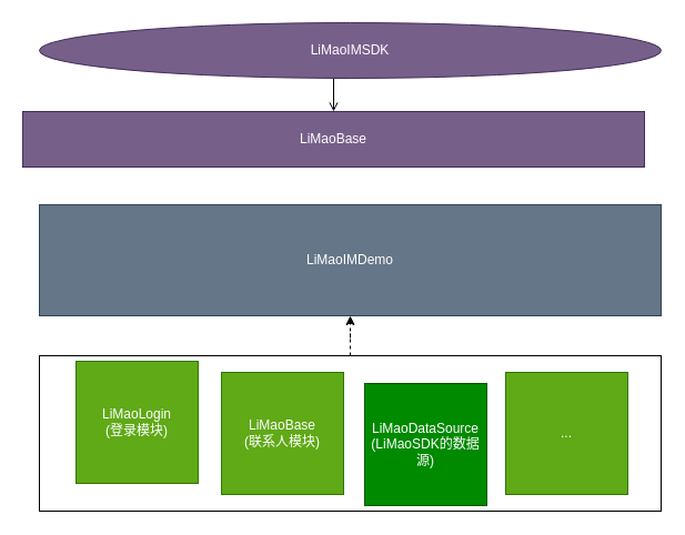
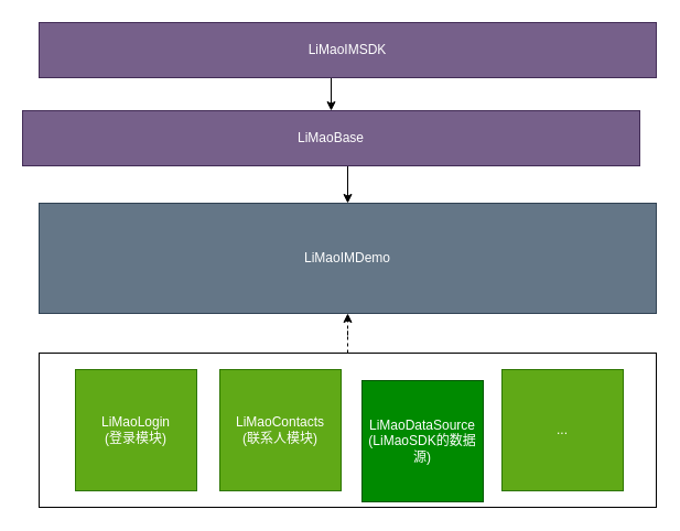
- <mxCell id="4" value="LiMaoIMSDK" style="ellipse;whiteSpace=wrap;html=1;fillColor=#76608a;strokeColor=#432D57;fontColor=#ffffff;" vertex="1" parent="1"><mxGeometry x="35" y="20" width="560" height="50" as="geometry" /></mxCell>
+ <mxCell id="4" value="LiMaoIMSDK" style="rounded=0;whiteSpace=wrap;html=1;fillColor=#76608a;strokeColor=#432D57;fontColor=#ffffff;" vertex="1" parent="1"><mxGeometry x="35" y="20" width="560" height="50" as="geometry" /></mxCell>
- <mxCell id="3" style="edgeStyle=orthogonalEdgeStyle;rounded=0;orthogonalLoop=1;jettySize=auto;html=1;exitX=0.5;exitY=1;exitDx=0;exitDy=0;entryX=0.5;entryY=0;entryDx=0;entryDy=0;endArrow=open;" edge="1" parent="1" source="4" target="6"><mxGeometry relative="1" as="geometry" /></mxCell>
+ <mxCell id="3" style="edgeStyle=orthogonalEdgeStyle;rounded=0;orthogonalLoop=1;jettySize=auto;html=1;exitX=0.5;exitY=1;exitDx=0;exitDy=0;entryX=0.5;entryY=0;entryDx=0;entryDy=0;" edge="1" parent="1" source="4" target="6"><mxGeometry relative="1" as="geometry" /></mxCell>
+ <mxCell id="5" style="edgeStyle=orthogonalEdgeStyle;rounded=0;orthogonalLoop=1;jettySize=auto;html=1;exitX=0.5;exitY=1;exitDx=0;exitDy=0;entryX=0.5;entryY=0;entryDx=0;entryDy=0;" edge="1" parent="1" source="6" target="2"><mxGeometry relative="1" as="geometry" /></mxCell>
- <mxCell id="9" value="LiMaoLogin&lt;br&gt;(登录模块)" style="whiteSpace=wrap;html=1;aspect=fixed;fillColor=#60a917;strokeColor=#2D7600;fontColor=#ffffff;shadow=0;" parent="1" vertex="1"><mxGeometry x="68" y="325" width="110" height="110" as="geometry" /></mxCell>
+ <mxCell id="9" value="LiMaoLogin&lt;br&gt;(登录模块)" style="whiteSpace=wrap;html=1;aspect=fixed;fillColor=#60a917;strokeColor=#2D7600;fontColor=#ffffff;shadow=0;" parent="1" vertex="1"><mxGeometry x="68" y="335" width="110" height="110" as="geometry" /></mxCell>
- <mxCell id="10" value="LiMaoBase&lt;br&gt;(联系人模块)" style="whiteSpace=wrap;html=1;aspect=fixed;fillColor=#60a917;strokeColor=#2D7600;fontColor=#ffffff;shadow=0;" parent="1" vertex="1"><mxGeometry x="199" y="335" width="110" height="110" as="geometry" /></mxCell>
+ <mxCell id="10" value="LiMaoContacts&lt;br&gt;(联系人模块)" style="whiteSpace=wrap;html=1;aspect=fixed;fillColor=#60a917;strokeColor=#2D7600;fontColor=#ffffff;shadow=0;" parent="1" vertex="1"><mxGeometry x="199" y="335" width="110" height="110" as="geometry" /></mxCell>
